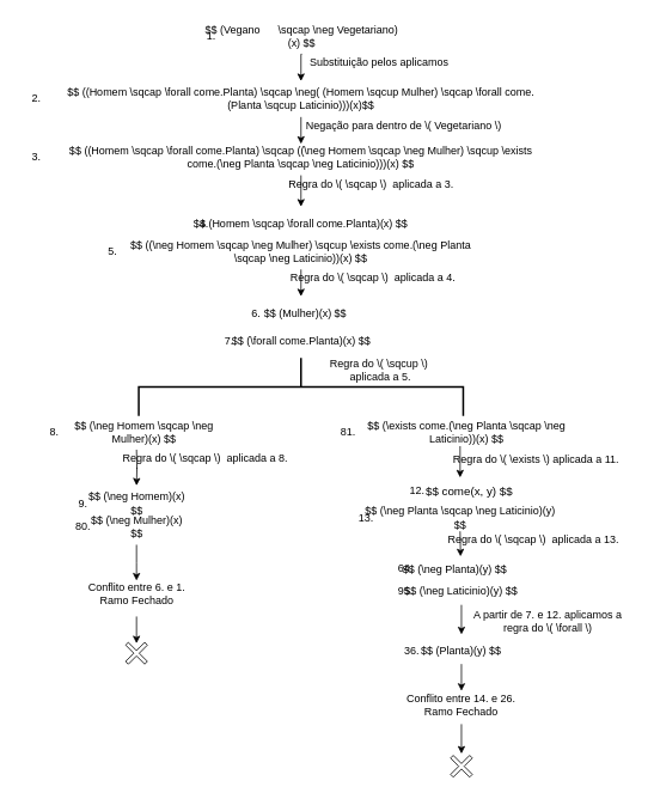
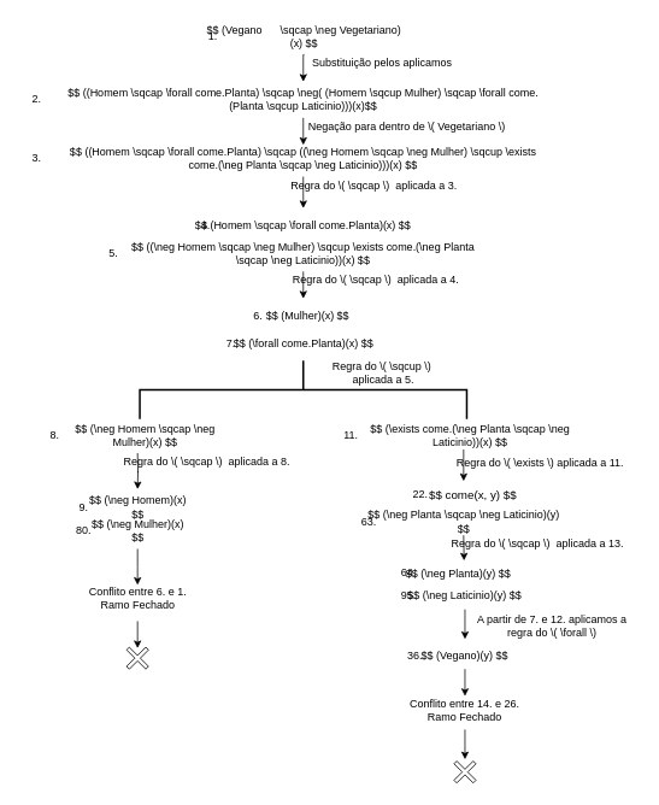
- <mxCell id="40" value="81." style="text;html=1;strokeColor=none;fillColor=none;align=center;verticalAlign=middle;whiteSpace=wrap;rounded=0;" parent="1" vertex="1"><mxGeometry x="368" y="472" width="40" height="20" as="geometry" /></mxCell>
+ <mxCell id="40" value="11." style="text;html=1;strokeColor=none;fillColor=none;align=center;verticalAlign=middle;whiteSpace=wrap;rounded=0;" parent="1" vertex="1"><mxGeometry x="368" y="472" width="40" height="20" as="geometry" /></mxCell>
- <mxCell id="56" value="12." style="text;html=1;strokeColor=none;fillColor=none;align=center;verticalAlign=middle;whiteSpace=wrap;rounded=0;" parent="1" vertex="1"><mxGeometry x="445" y="537" width="40" height="20" as="geometry" /></mxCell>
+ <mxCell id="56" value="22." style="text;html=1;strokeColor=none;fillColor=none;align=center;verticalAlign=middle;whiteSpace=wrap;rounded=0;" parent="1" vertex="1"><mxGeometry x="445" y="537" width="40" height="20" as="geometry" /></mxCell>
- <mxCell id="52" value="13." style="text;html=1;strokeColor=none;fillColor=none;align=center;verticalAlign=middle;whiteSpace=wrap;rounded=0;" parent="1" vertex="1"><mxGeometry x="388" y="567" width="40" height="20" as="geometry" /></mxCell>
+ <mxCell id="52" value="63." style="text;html=1;strokeColor=none;fillColor=none;align=center;verticalAlign=middle;whiteSpace=wrap;rounded=0;" parent="1" vertex="1"><mxGeometry x="388" y="567" width="40" height="20" as="geometry" /></mxCell>
- <mxCell id="49" value=" $$ (Planta)(y) $$" style="text;strokeColor=none;fillColor=none;align=center;verticalAlign=middle;whiteSpace=wrap;rounded=0;" parent="1" vertex="1"><mxGeometry x="399" y="710" width="230" height="30" as="geometry" /></mxCell>
+ <mxCell id="49" value=" $$ (Vegano)(y) $$" style="text;strokeColor=none;fillColor=none;align=center;verticalAlign=middle;whiteSpace=wrap;rounded=0;" parent="1" vertex="1"><mxGeometry x="399" y="710" width="230" height="30" as="geometry" /></mxCell>
